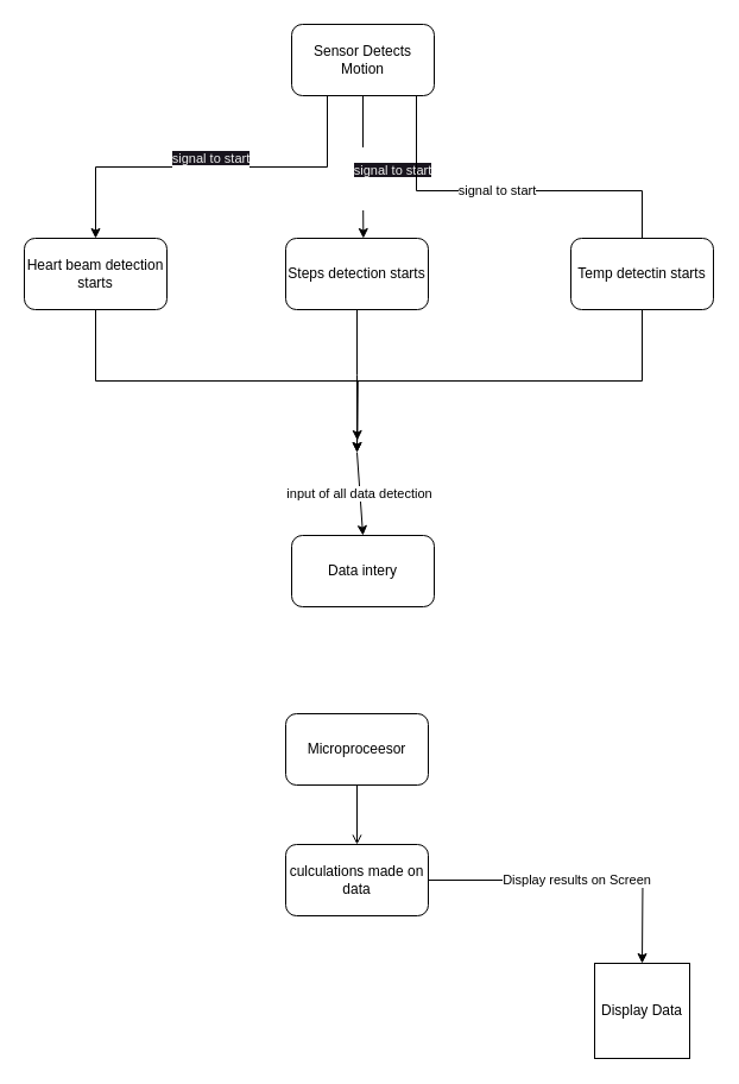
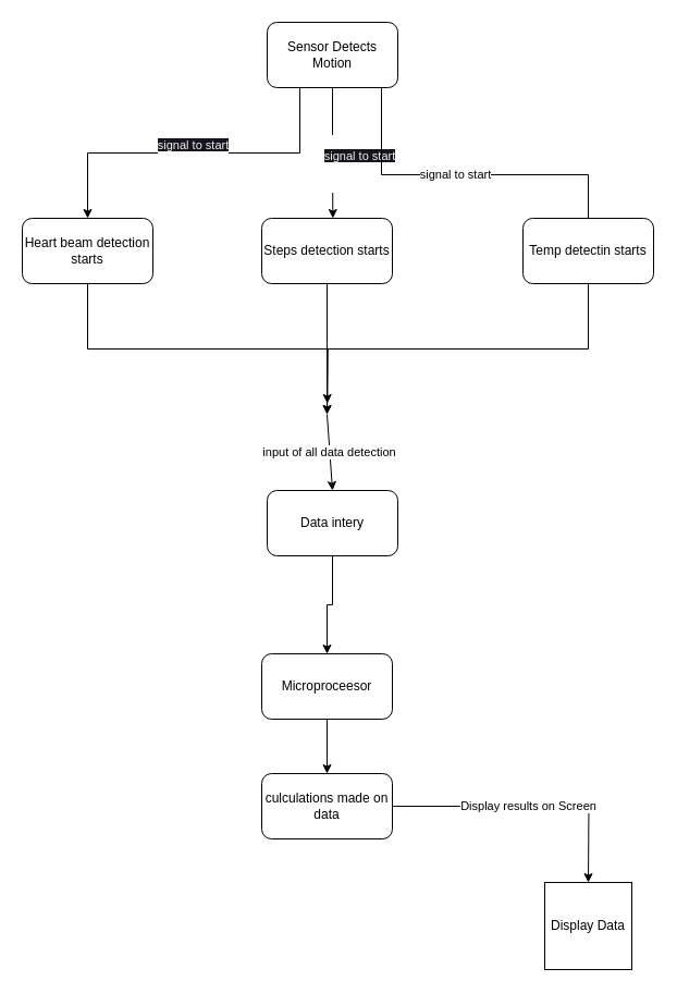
+ <mxCell id="17" style="edgeStyle=orthogonalEdgeStyle;rounded=0;orthogonalLoop=1;jettySize=auto;html=1;exitX=0.5;exitY=1;exitDx=0;exitDy=0;entryX=0.5;entryY=0;entryDx=0;entryDy=0;" edge="1" parent="1" source="18" target="13"><mxGeometry relative="1" as="geometry" /></mxCell>
- <mxCell id="12" style="edgeStyle=orthogonalEdgeStyle;rounded=0;orthogonalLoop=1;jettySize=auto;html=1;exitX=0.5;exitY=1;exitDx=0;exitDy=0;endArrow=open;" edge="1" parent="1" source="13" target="15"><mxGeometry relative="1" as="geometry"><mxPoint x="300" y="720" as="targetPoint" /></mxGeometry></mxCell>
+ <mxCell id="12" style="edgeStyle=orthogonalEdgeStyle;rounded=0;orthogonalLoop=1;jettySize=auto;html=1;exitX=0.5;exitY=1;exitDx=0;exitDy=0;" edge="1" parent="1" source="13" target="15"><mxGeometry relative="1" as="geometry"><mxPoint x="300" y="720" as="targetPoint" /></mxGeometry></mxCell>
